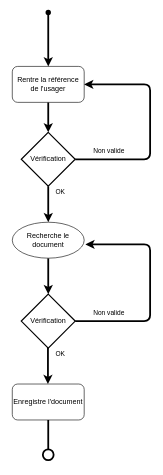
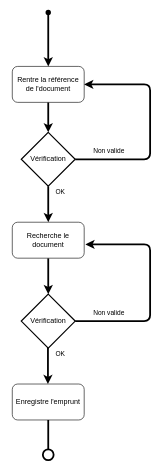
- <mxCell id="3" value="Rentre la référence de l'usager" style="rounded=1;whiteSpace=wrap;html=1;" parent="1" vertex="1"><mxGeometry x="20" y="110" width="120" height="60" as="geometry" /></mxCell>
+ <mxCell id="3" value="Rentre la référence de l'document" style="rounded=1;whiteSpace=wrap;html=1;" parent="1" vertex="1"><mxGeometry x="20" y="110" width="120" height="60" as="geometry" /></mxCell>
- <mxCell id="10" value="&lt;div&gt;Recherche le&lt;/div&gt;&lt;div&gt;document&lt;br&gt;&lt;/div&gt;" style="ellipse;whiteSpace=wrap;html=1;" parent="1" vertex="1"><mxGeometry x="20" y="370" width="120" height="60" as="geometry" /></mxCell>
+ <mxCell id="10" value="&lt;div&gt;Recherche le&lt;/div&gt;&lt;div&gt;document&lt;br&gt;&lt;/div&gt;" style="rounded=1;whiteSpace=wrap;html=1;" parent="1" vertex="1"><mxGeometry x="20" y="370" width="120" height="60" as="geometry" /></mxCell>
- <mxCell id="16" value="Enregistre l'document" style="rounded=1;whiteSpace=wrap;html=1;" vertex="1" parent="1"><mxGeometry x="20" y="640" width="120" height="60" as="geometry" /></mxCell>
+ <mxCell id="16" value="Enregistre l'emprunt" style="rounded=1;whiteSpace=wrap;html=1;" vertex="1" parent="1"><mxGeometry x="20" y="640" width="120" height="60" as="geometry" /></mxCell>
